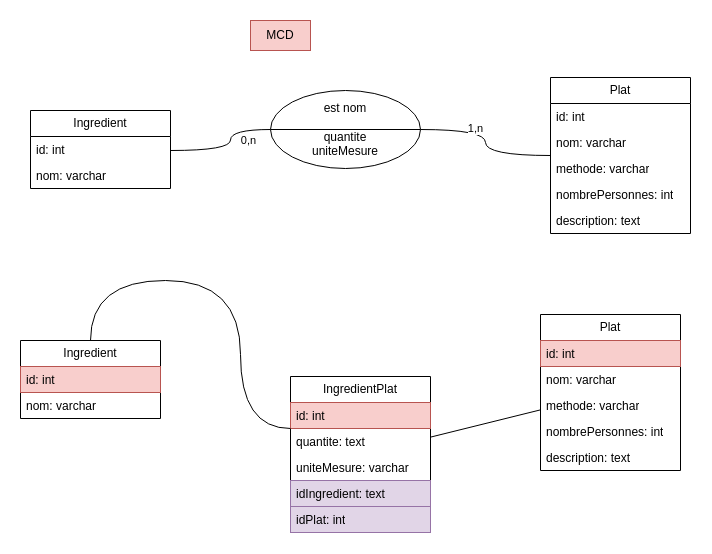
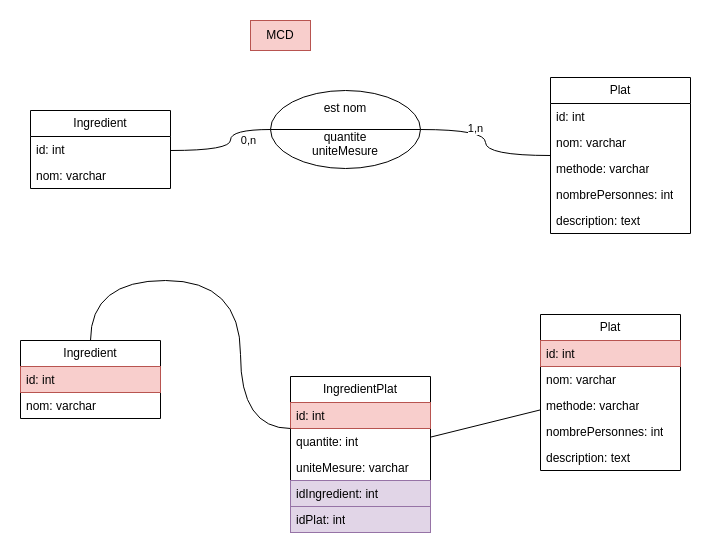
- <mxCell id="28" value="quantite: text" style="text;align=left;verticalAlign=top;spacingLeft=4;spacingRight=4;overflow=hidden;rotatable=0;points=[[0,0.5],[1,0.5]];portConstraint=eastwest;whiteSpace=wrap;html=1;" parent="26" vertex="1"><mxGeometry y="52" width="140" height="26" as="geometry" /></mxCell>
+ <mxCell id="28" value="quantite: int" style="text;align=left;verticalAlign=top;spacingLeft=4;spacingRight=4;overflow=hidden;rotatable=0;points=[[0,0.5],[1,0.5]];portConstraint=eastwest;whiteSpace=wrap;html=1;" parent="26" vertex="1"><mxGeometry y="52" width="140" height="26" as="geometry" /></mxCell>
- <mxCell id="30" value="idIngredient: text" style="text;strokeColor=#9673a6;fillColor=#e1d5e7;align=left;verticalAlign=top;spacingLeft=4;spacingRight=4;overflow=hidden;rotatable=0;points=[[0,0.5],[1,0.5]];portConstraint=eastwest;whiteSpace=wrap;html=1;" parent="26" vertex="1"><mxGeometry y="104" width="140" height="26" as="geometry" /></mxCell>
+ <mxCell id="30" value="idIngredient: int" style="text;strokeColor=#9673a6;fillColor=#e1d5e7;align=left;verticalAlign=top;spacingLeft=4;spacingRight=4;overflow=hidden;rotatable=0;points=[[0,0.5],[1,0.5]];portConstraint=eastwest;whiteSpace=wrap;html=1;" parent="26" vertex="1"><mxGeometry y="104" width="140" height="26" as="geometry" /></mxCell>
